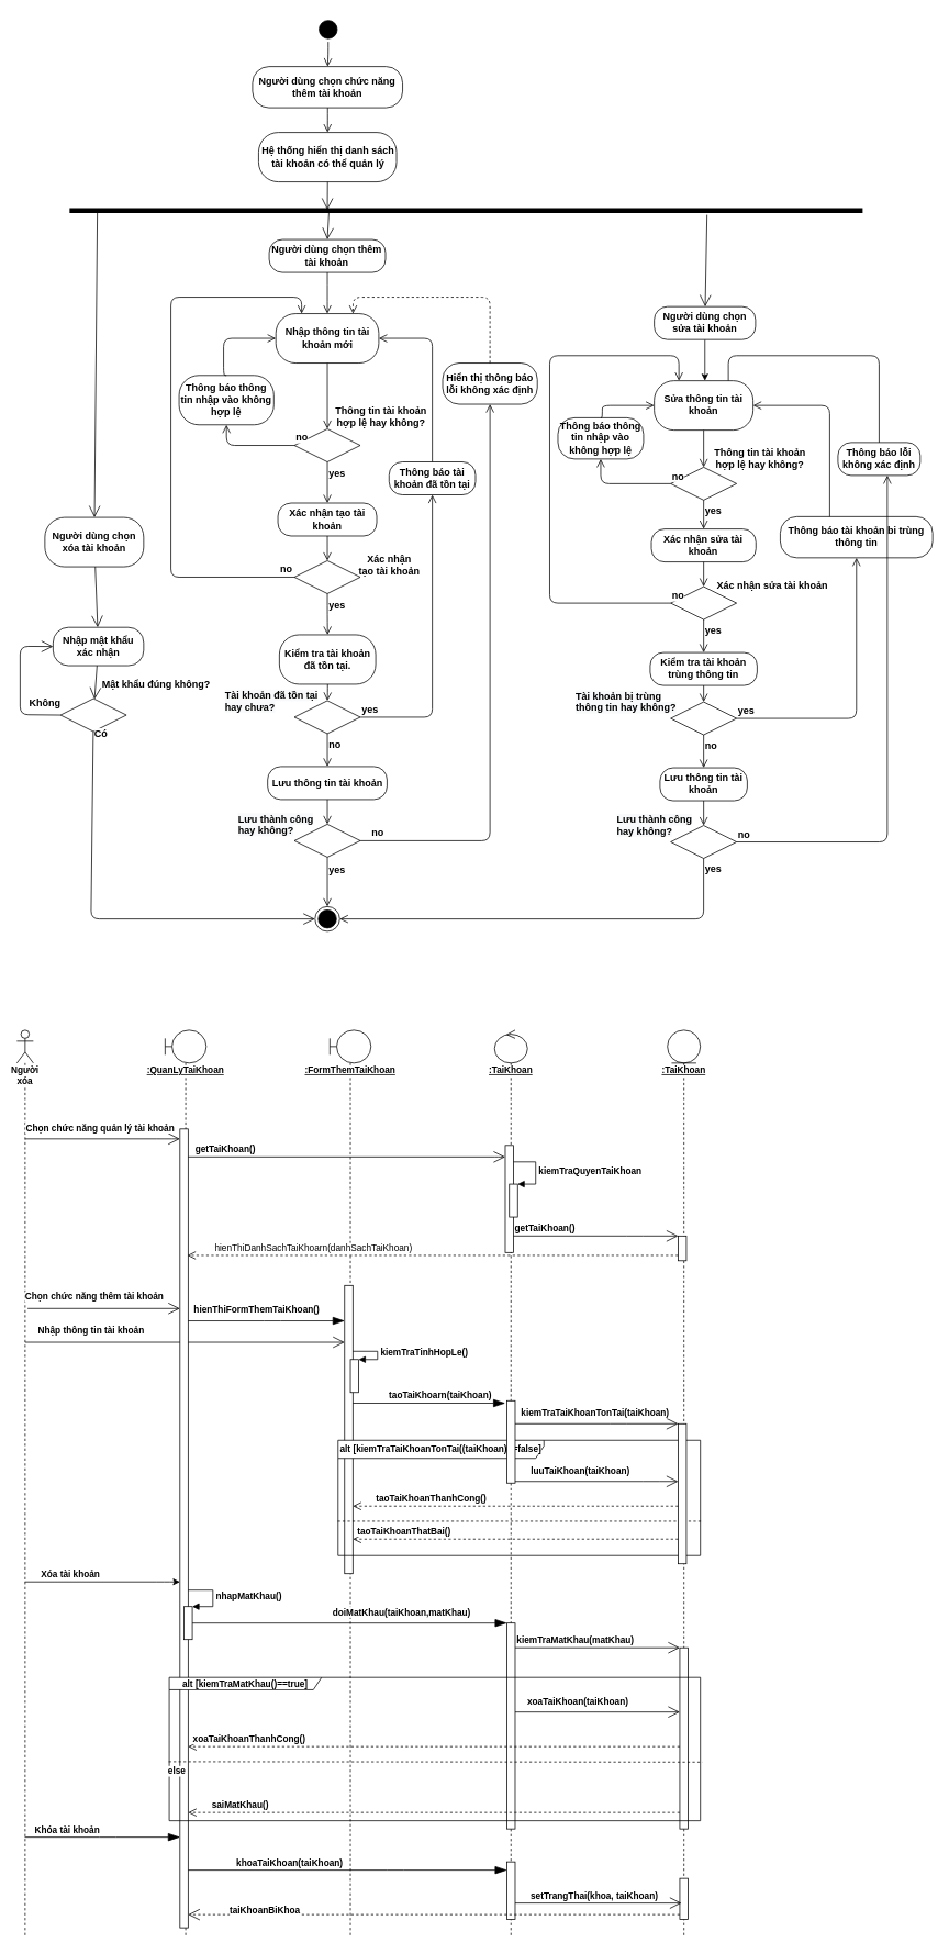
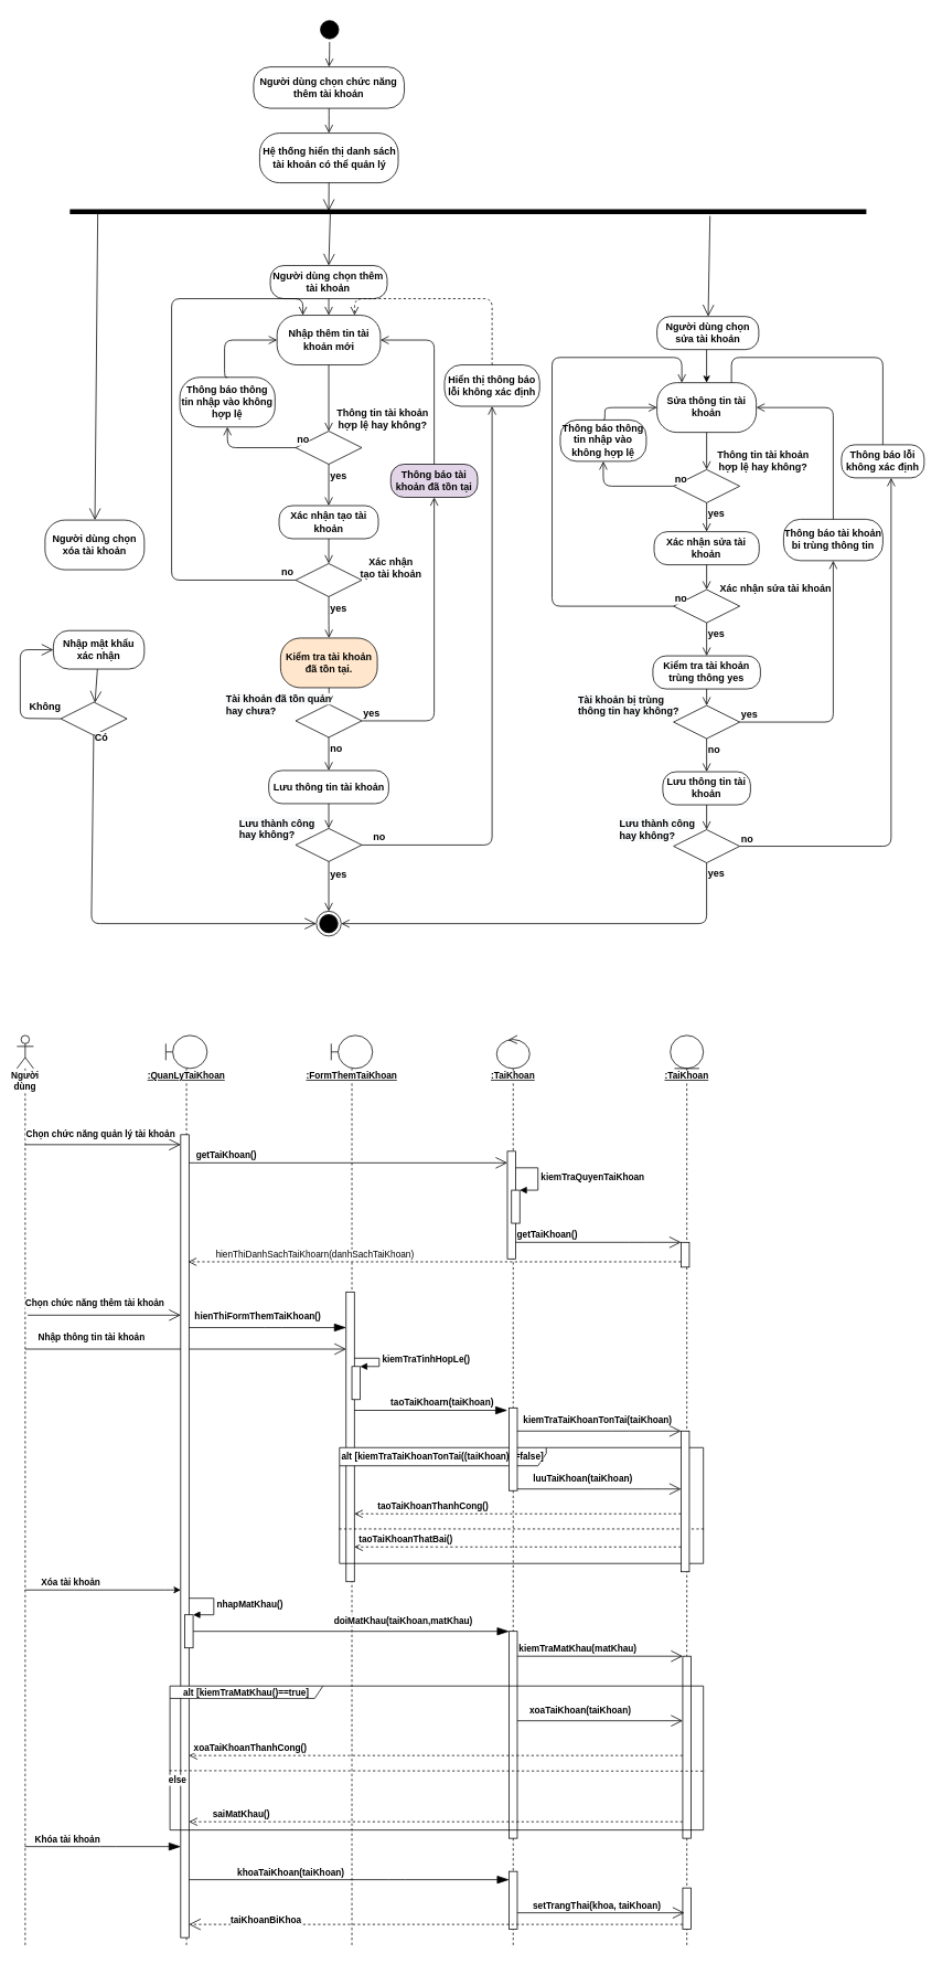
- <mxCell id="4" value="Người dùng chọn thêm tài khoản" style="rounded=1;whiteSpace=wrap;html=1;arcSize=40;fontColor=#000000;fillColor=#FFFFFF;fontStyle=1;fontSize=12;" parent="1" vertex="1"><mxGeometry x="326.38" y="290" width="141.25" height="40" as="geometry" /></mxCell>
+ <mxCell id="4" value="Người dùng chọn thêm tài khoản" style="rounded=1;whiteSpace=wrap;html=1;arcSize=40;fontColor=#000000;fillColor=#FFFFFF;fontStyle=1;fontSize=12;" parent="1" vertex="1"><mxGeometry x="326.38" y="320" width="141.25" height="40" as="geometry" /></mxCell>
- <mxCell id="68" value="Người dùng chọn sửa tài khoản" style="rounded=1;whiteSpace=wrap;html=1;arcSize=40;fontColor=#000000;fillColor=#FFFFFF;fontStyle=1;fontSize=12;" parent="1" vertex="1"><mxGeometry x="793.94" y="371.49" width="123" height="40" as="geometry" /></mxCell>
+ <mxCell id="68" value="Người dùng chọn sửa tài khoản" style="rounded=1;whiteSpace=wrap;html=1;arcSize=40;fontColor=#000000;fillColor=#FFFFFF;fontStyle=1;fontSize=12;" parent="1" vertex="1"><mxGeometry x="793.94" y="381.49" width="123" height="40" as="geometry" /></mxCell>
- <mxCell id="6" value="Nhập thông tin tài khoản mới" style="rounded=1;whiteSpace=wrap;html=1;arcSize=40;fontColor=#000000;fillColor=#FFFFFF;fontStyle=1;fontSize=12;" parent="1" vertex="1"><mxGeometry x="334.5" y="380" width="125" height="60" as="geometry" /></mxCell>
+ <mxCell id="6" value="Nhập thêm tin tài khoản mới" style="rounded=1;whiteSpace=wrap;html=1;arcSize=40;fontColor=#000000;fillColor=#FFFFFF;fontStyle=1;fontSize=12;" parent="1" vertex="1"><mxGeometry x="334.5" y="380" width="125" height="60" as="geometry" /></mxCell>
- <mxCell id="18" value="Thông báo tài khoản đã tồn tại" style="rounded=1;whiteSpace=wrap;html=1;arcSize=40;fontColor=#000000;fillColor=#FFFFFF;fontStyle=1;fontSize=12;" parent="1" vertex="1"><mxGeometry x="472" y="560" width="105" height="40" as="geometry" /></mxCell>
+ <mxCell id="18" value="Thông báo tài khoản đã tồn tại" style="rounded=1;whiteSpace=wrap;html=1;arcSize=40;fontColor=#000000;fillColor=#e1d5e7;fontStyle=1;fontSize=12;" parent="1" vertex="1"><mxGeometry x="472" y="560" width="105" height="40" as="geometry" /></mxCell>
- <mxCell id="82" value="Thông báo tài khoản bi trùng thông tin" style="rounded=1;whiteSpace=wrap;html=1;arcSize=40;fontColor=#000000;fillColor=#FFFFFF;fontSize=12;fontStyle=1" parent="1" vertex="1"><mxGeometry x="947" y="626.49" width="185" height="50" as="geometry" /></mxCell>
+ <mxCell id="82" value="Thông báo tài khoản bi trùng thông tin" style="rounded=1;whiteSpace=wrap;html=1;arcSize=40;fontColor=#000000;fillColor=#FFFFFF;fontSize=12;fontStyle=1" parent="1" vertex="1"><mxGeometry x="947" y="626.49" width="120" height="50" as="geometry" /></mxCell>
- <mxCell id="102" value="" style="endArrow=open;endFill=1;endSize=12;html=1;strokeColor=#000000;fontStyle=1;fontSize=12;" parent="1" source="100" target="103" edge="1"><mxGeometry width="160" relative="1" as="geometry"><mxPoint x="-106" y="857.45" as="sourcePoint" /><mxPoint x="-145" y="747.45" as="targetPoint" /></mxGeometry></mxCell>
- <mxCell id="13" value="Kiểm tra tài khoản đã tồn tại." style="rounded=1;whiteSpace=wrap;html=1;arcSize=40;fontColor=#000000;fillColor=#FFFFFF;fontStyle=1;fontSize=12;" parent="1" vertex="1"><mxGeometry x="338.75" y="770" width="117" height="60" as="geometry" /></mxCell>
+ <mxCell id="13" value="Kiểm tra tài khoản đã tồn tại." style="rounded=1;whiteSpace=wrap;html=1;arcSize=40;fontColor=#000000;fillColor=#ffe6cc;fontStyle=1;fontSize=12;" parent="1" vertex="1"><mxGeometry x="338.75" y="770" width="117" height="60" as="geometry" /></mxCell>
- <mxCell id="77" value="Kiểm tra tài khoản trùng thông tin" style="rounded=1;whiteSpace=wrap;html=1;arcSize=40;fontColor=#000000;fillColor=#FFFFFF;fontSize=12;fontStyle=1" parent="1" vertex="1"><mxGeometry x="788.94" y="791.49" width="130" height="40" as="geometry" /></mxCell>
+ <mxCell id="77" value="Kiểm tra tài khoản trùng thông yes" style="rounded=1;whiteSpace=wrap;html=1;arcSize=40;fontColor=#000000;fillColor=#FFFFFF;fontSize=12;fontStyle=1" parent="1" vertex="1"><mxGeometry x="788.94" y="791.49" width="130" height="40" as="geometry" /></mxCell>
- <mxCell id="108" value="Mật khẩu đúng không?" style="text;html=1;align=center;verticalAlign=middle;resizable=0;points=[];autosize=1;fontStyle=1;fontSize=12;" parent="1" vertex="1"><mxGeometry x="114" y="820" width="150" height="20" as="geometry" /></mxCell>
- <mxCell id="62" value="&lt;span style=&quot;color: rgb(0, 0, 0); font-family: helvetica; font-size: 12px; font-style: normal; letter-spacing: normal; text-align: center; text-indent: 0px; text-transform: none; word-spacing: 0px; background-color: rgb(248, 249, 250); display: inline; float: none;&quot;&gt;Tài khoản đã tồn tại&lt;/span&gt;&lt;br style=&quot;color: rgb(0, 0, 0); font-family: helvetica; font-size: 12px; font-style: normal; letter-spacing: normal; text-align: center; text-indent: 0px; text-transform: none; word-spacing: 0px; background-color: rgb(248, 249, 250);&quot;&gt;&lt;span style=&quot;color: rgb(0, 0, 0); font-family: helvetica; font-size: 12px; font-style: normal; letter-spacing: normal; text-align: center; text-indent: 0px; text-transform: none; word-spacing: 0px; background-color: rgb(248, 249, 250); display: inline; float: none;&quot;&gt;hay chưa?&lt;/span&gt;" style="text;whiteSpace=wrap;html=1;fontStyle=1;fontSize=12;" parent="1" vertex="1"><mxGeometry x="271" y="830" width="130" height="40" as="geometry" /></mxCell>
+ <mxCell id="62" value="&lt;span style=&quot;color: rgb(0, 0, 0); font-family: helvetica; font-size: 12px; font-style: normal; letter-spacing: normal; text-align: center; text-indent: 0px; text-transform: none; word-spacing: 0px; background-color: rgb(248, 249, 250); display: inline; float: none;&quot;&gt;Tài khoản đã tồn quản&lt;/span&gt;&lt;br style=&quot;color: rgb(0, 0, 0); font-family: helvetica; font-size: 12px; font-style: normal; letter-spacing: normal; text-align: center; text-indent: 0px; text-transform: none; word-spacing: 0px; background-color: rgb(248, 249, 250);&quot;&gt;&lt;span style=&quot;color: rgb(0, 0, 0); font-family: helvetica; font-size: 12px; font-style: normal; letter-spacing: normal; text-align: center; text-indent: 0px; text-transform: none; word-spacing: 0px; background-color: rgb(248, 249, 250); display: inline; float: none;&quot;&gt;hay chưa?&lt;/span&gt;" style="text;whiteSpace=wrap;html=1;fontStyle=1;fontSize=12;" parent="1" vertex="1"><mxGeometry x="271" y="830" width="130" height="40" as="geometry" /></mxCell>
- <mxCell id="33" value="Người xóa" style="shape=umlLifeline;participant=umlActor;perimeter=lifelinePerimeter;whiteSpace=wrap;html=1;container=1;collapsible=0;recursiveResize=0;verticalAlign=top;spacingTop=36;outlineConnect=0;labelBackgroundColor=#ffffff;size=40;fontStyle=1;fontSize=11;" parent="1" vertex="1"><mxGeometry x="20" y="1250" width="20" height="1100" as="geometry" /></mxCell>
+ <mxCell id="33" value="Người dùng" style="shape=umlLifeline;participant=umlActor;perimeter=lifelinePerimeter;whiteSpace=wrap;html=1;container=1;collapsible=0;recursiveResize=0;verticalAlign=top;spacingTop=36;outlineConnect=0;labelBackgroundColor=#ffffff;size=40;fontStyle=1;fontSize=11;" parent="1" vertex="1"><mxGeometry x="20" y="1250" width="20" height="1100" as="geometry" /></mxCell>
